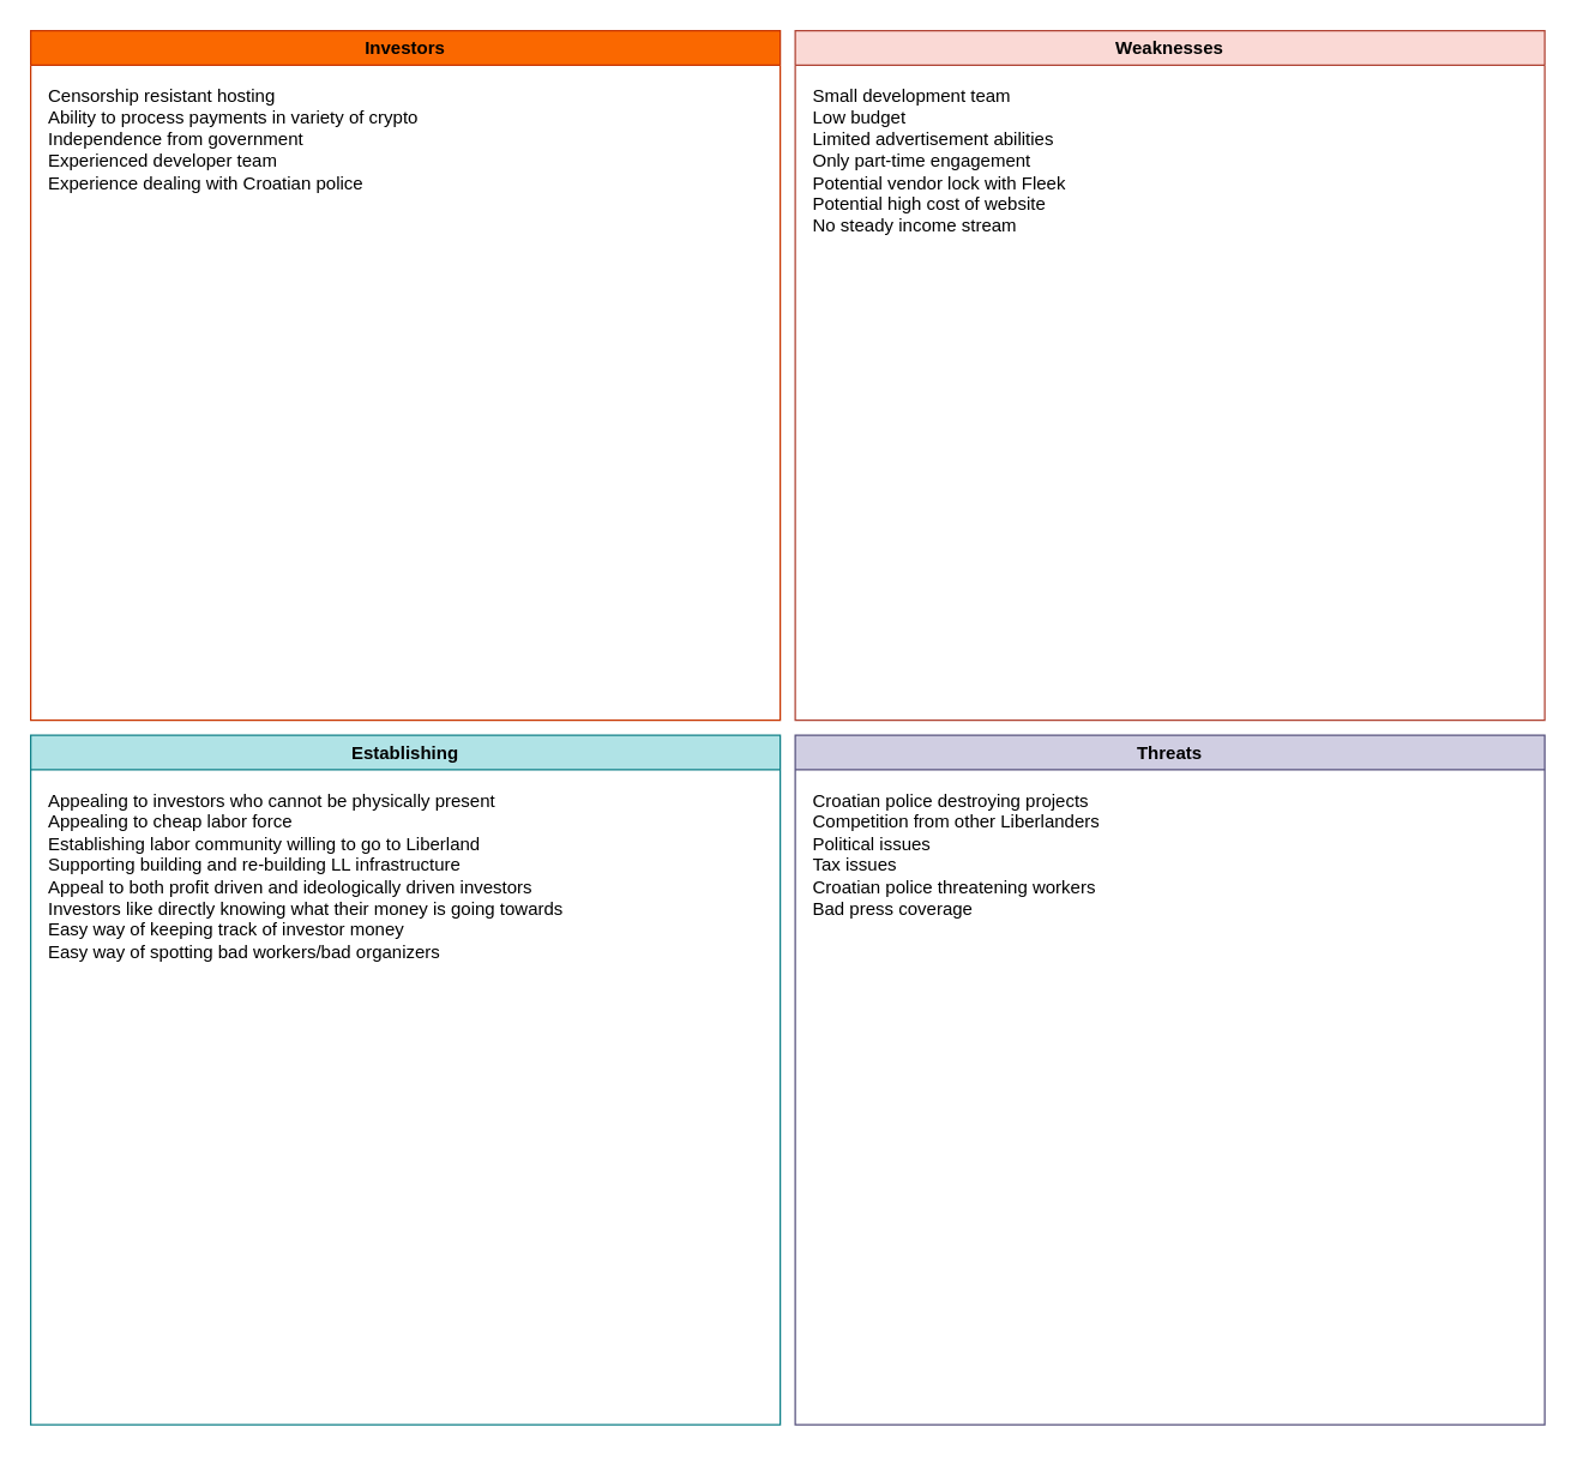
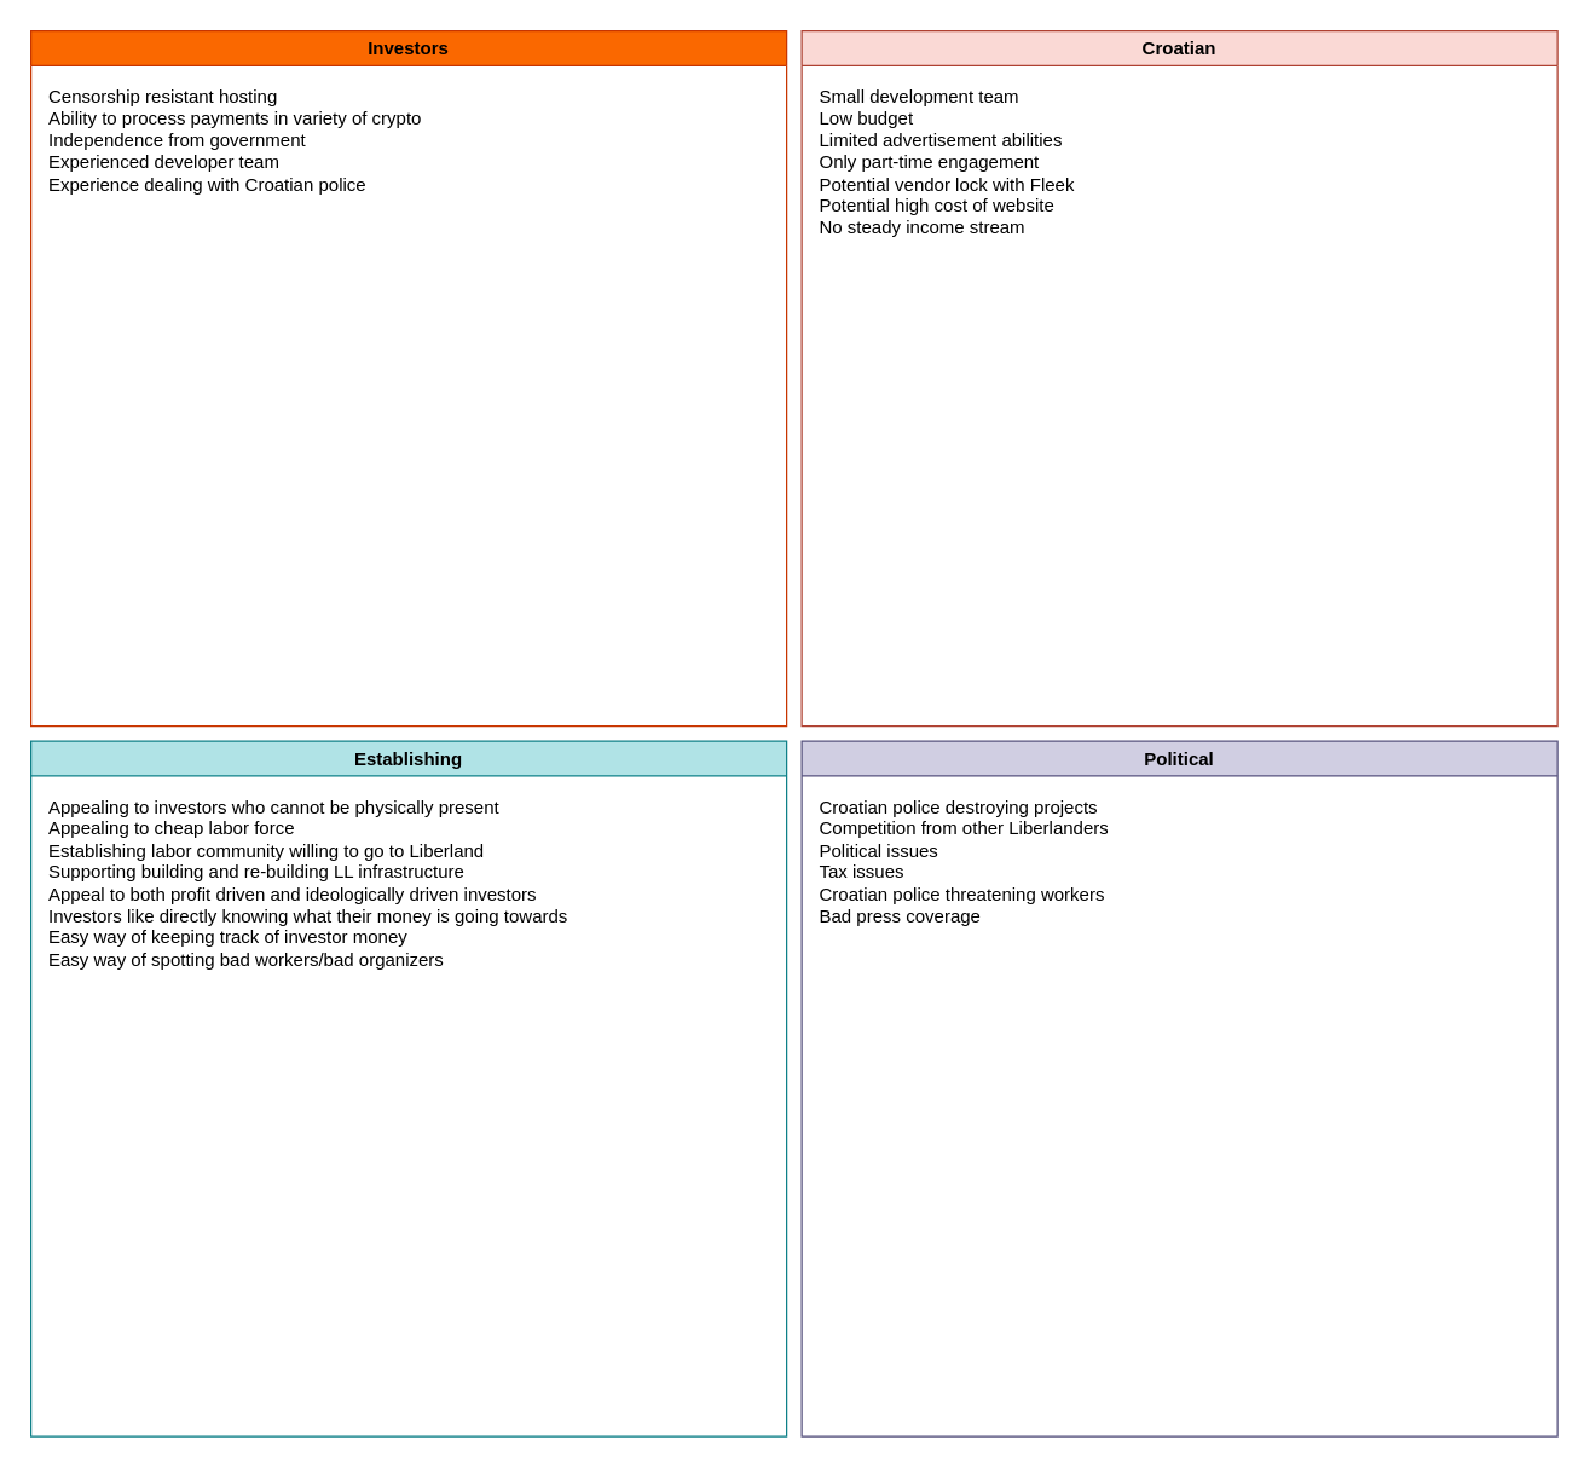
- <mxCell id="4" value="&lt;div&gt;Weaknesses&lt;/div&gt;" style="swimlane;whiteSpace=wrap;html=1;swimlaneFillColor=none;fillColor=#fad9d5;strokeColor=#ae4132;" vertex="1" parent="1"><mxGeometry x="530" y="20" width="500" height="460" as="geometry" /></mxCell>
+ <mxCell id="4" value="&lt;div&gt;Croatian&lt;/div&gt;" style="swimlane;whiteSpace=wrap;html=1;swimlaneFillColor=none;fillColor=#fad9d5;strokeColor=#ae4132;" vertex="1" parent="1"><mxGeometry x="530" y="20" width="500" height="460" as="geometry" /></mxCell>
- <mxCell id="8" value="Threats" style="swimlane;whiteSpace=wrap;html=1;fillColor=#d0cee2;strokeColor=#56517e;" vertex="1" parent="1"><mxGeometry x="530" y="490" width="500" height="460" as="geometry" /></mxCell>
+ <mxCell id="8" value="Political" style="swimlane;whiteSpace=wrap;html=1;fillColor=#d0cee2;strokeColor=#56517e;" vertex="1" parent="1"><mxGeometry x="530" y="490" width="500" height="460" as="geometry" /></mxCell>
